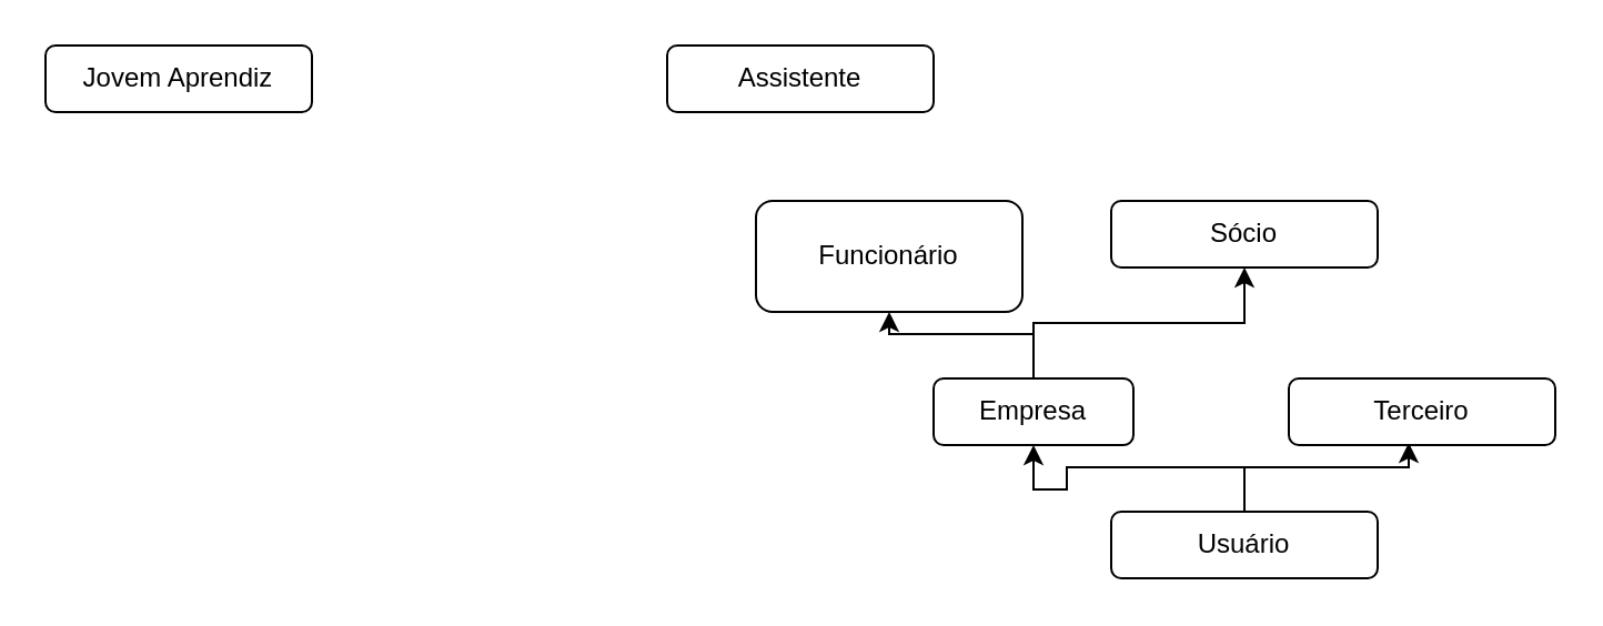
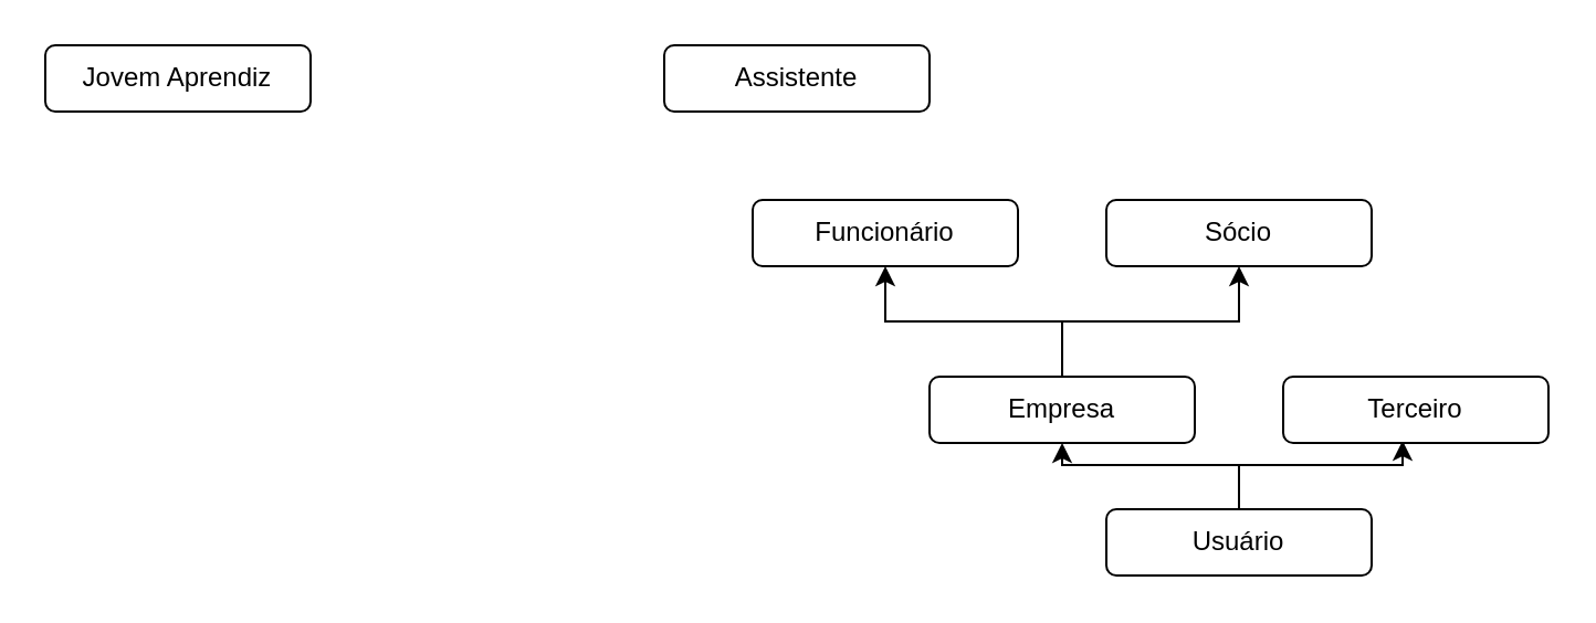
- <mxCell id="9" value="Funcionário" style="rounded=1;whiteSpace=wrap;html=1;" parent="1" vertex="1"><mxGeometry x="340" y="90" width="120" height="50" as="geometry" /></mxCell>
+ <mxCell id="9" value="Funcionário" style="rounded=1;whiteSpace=wrap;html=1;" parent="1" vertex="1"><mxGeometry x="340" y="90" width="120" height="30" as="geometry" /></mxCell>
- <mxCell id="7" value="Empresa" style="rounded=1;whiteSpace=wrap;html=1;" parent="1" vertex="1"><mxGeometry x="420" y="170" width="90" height="30" as="geometry" /></mxCell>
+ <mxCell id="7" value="Empresa" style="rounded=1;whiteSpace=wrap;html=1;" parent="1" vertex="1"><mxGeometry x="420" y="170" width="120" height="30" as="geometry" /></mxCell>
